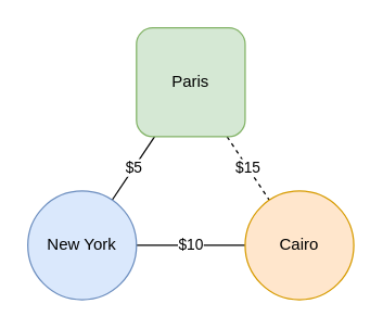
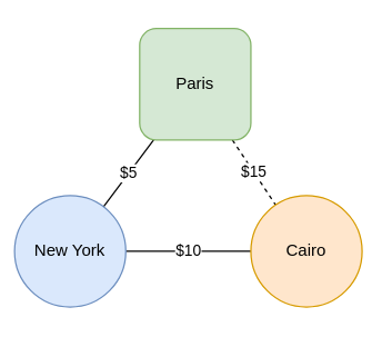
- <mxCell id="4" value="New York" style="ellipse;whiteSpace=wrap;html=1;aspect=fixed;fillColor=#dae8fc;strokeColor=#6c8ebf;" parent="1" vertex="1"><mxGeometry x="20" y="140" width="80" height="80" as="geometry" /></mxCell>
+ <mxCell id="4" value="New York" style="ellipse;whiteSpace=wrap;html=1;aspect=fixed;fillColor=#dae8fc;strokeColor=#6c8ebf;" parent="1" vertex="1"><mxGeometry x="10" y="140" width="80" height="80" as="geometry" /></mxCell>
